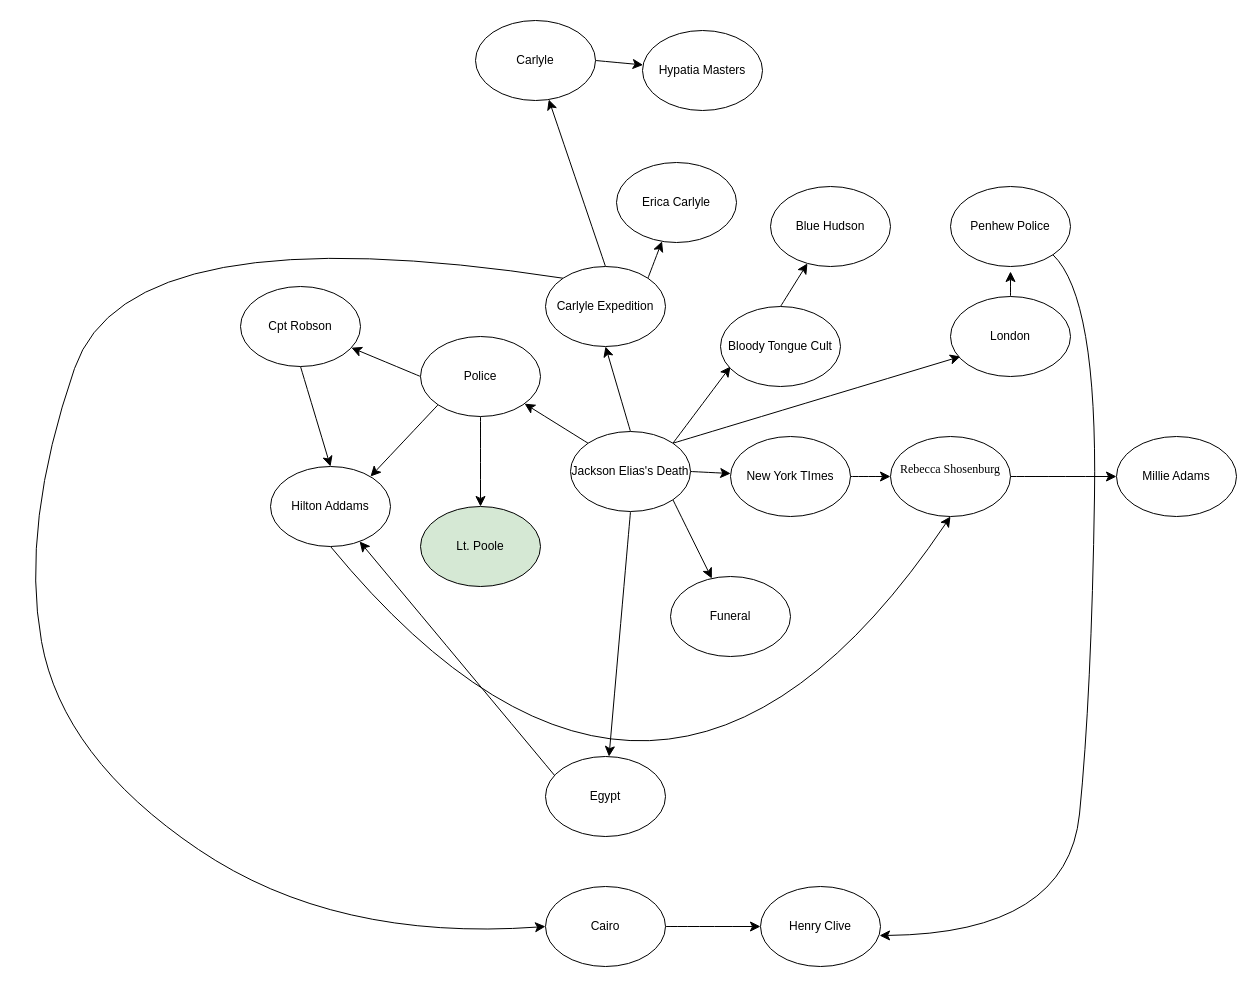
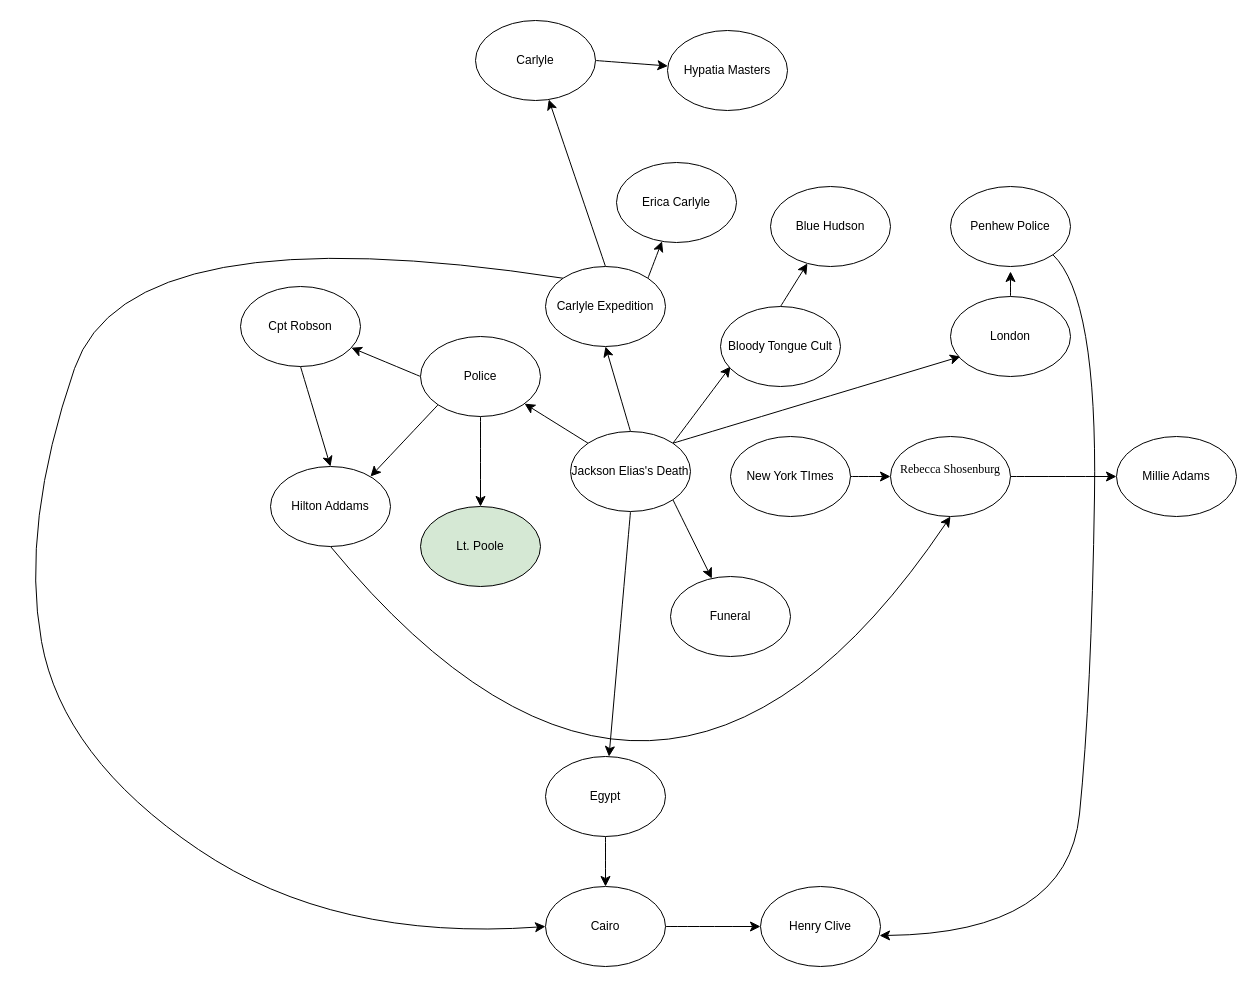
- <mxCell id="44" value="Hypatia Masters" style="ellipse;whiteSpace=wrap;html=1;" vertex="1" parent="1"><mxGeometry x="642" y="30" width="120" height="80" as="geometry" /></mxCell>
+ <mxCell id="44" value="Hypatia Masters" style="ellipse;whiteSpace=wrap;html=1;" vertex="1" parent="1"><mxGeometry x="667" y="30" width="120" height="80" as="geometry" /></mxCell>
- <mxCell id="5" style="edgeStyle=none;curved=1;rounded=0;orthogonalLoop=1;jettySize=auto;html=1;exitX=1;exitY=0.5;exitDx=0;exitDy=0;fontSize=12;startSize=8;endSize=8;" parent="1" source="9" target="24" edge="1"><mxGeometry relative="1" as="geometry"><mxPoint x="790" y="476" as="targetPoint" /></mxGeometry></mxCell>
- <mxCell id="32" style="edgeStyle=none;curved=1;rounded=0;orthogonalLoop=1;jettySize=auto;html=1;exitX=0.5;exitY=1;exitDx=0;exitDy=0;fontSize=12;startSize=8;endSize=8;" parent="1" source="33" target="22" edge="1"><mxGeometry relative="1" as="geometry"><mxPoint x="600" y="886" as="targetPoint" /></mxGeometry></mxCell>
+ <mxCell id="32" style="edgeStyle=none;curved=1;rounded=0;orthogonalLoop=1;jettySize=auto;html=1;exitX=0.5;exitY=1;exitDx=0;exitDy=0;fontSize=12;startSize=8;endSize=8;" parent="1" source="33" target="35" edge="1"><mxGeometry relative="1" as="geometry"><mxPoint x="600" y="886" as="targetPoint" /></mxGeometry></mxCell>
